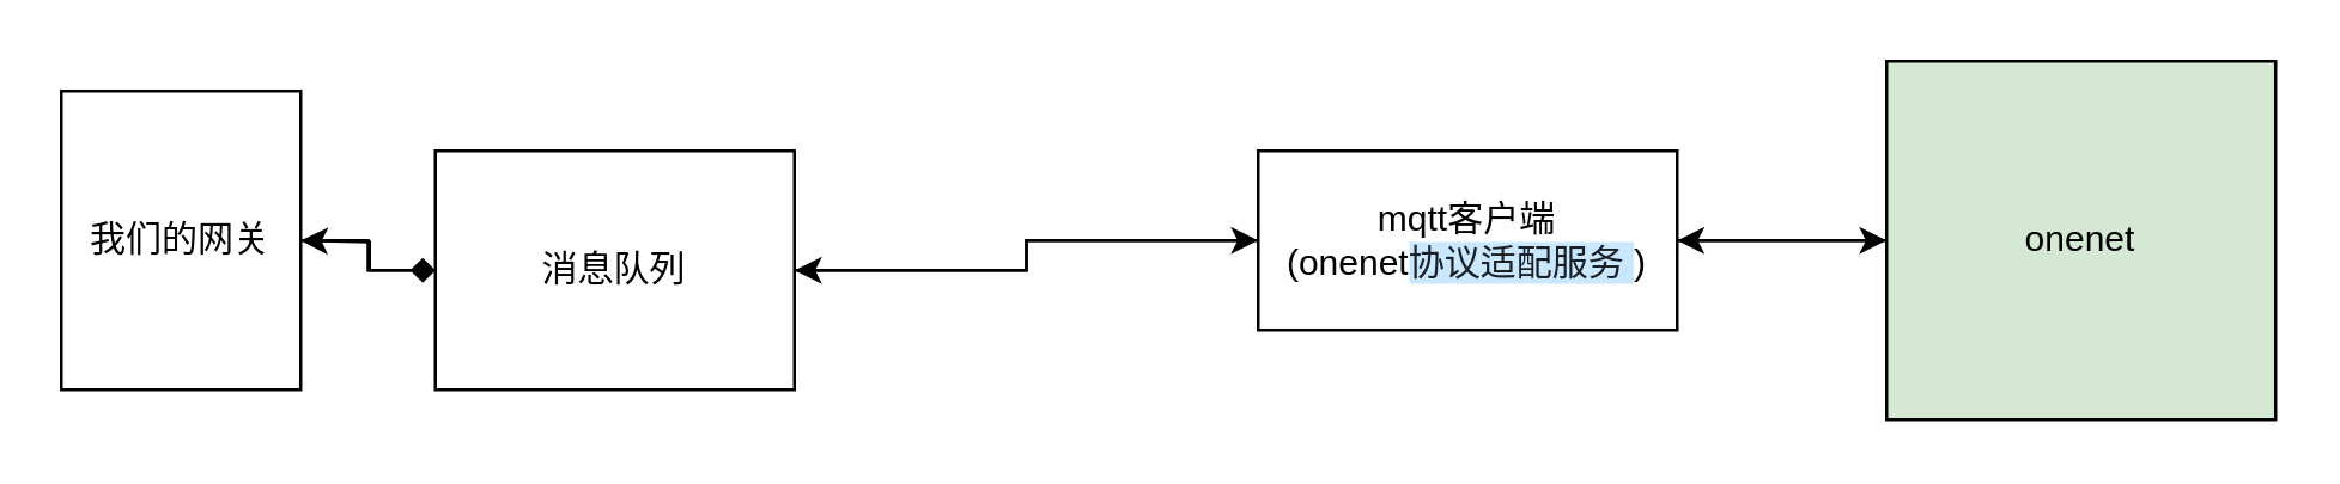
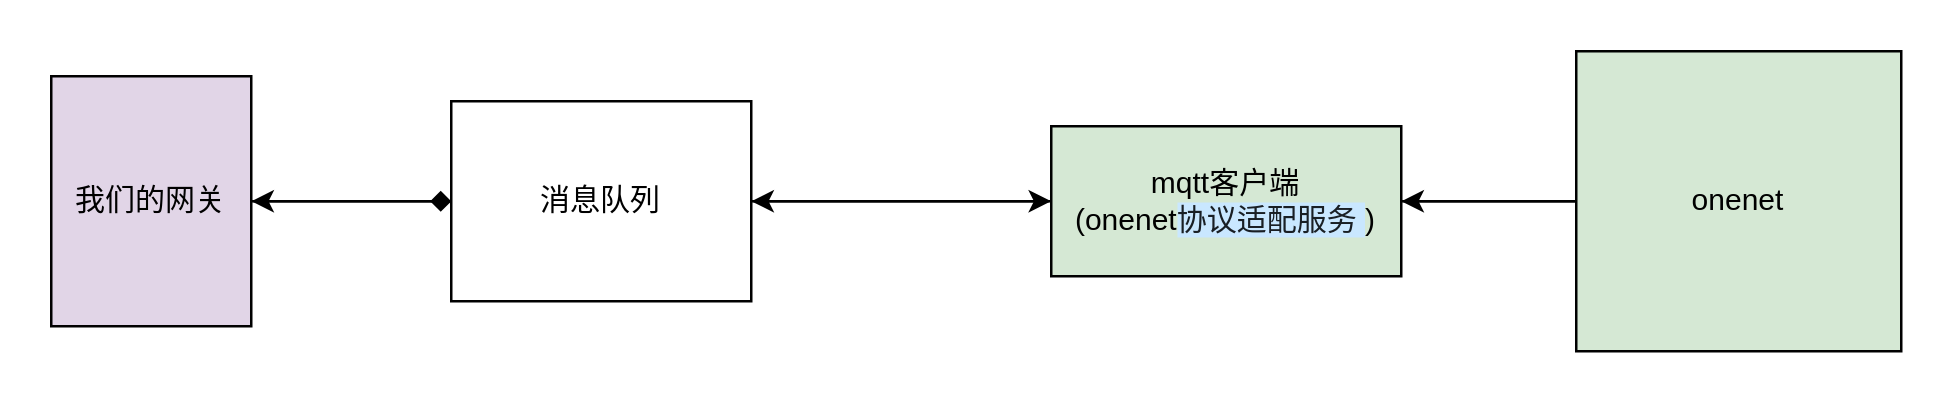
- <mxCell id="3" value="我们的网关" style="rounded=0;whiteSpace=wrap;html=1;" vertex="1" parent="1"><mxGeometry x="20" y="30" width="80" height="100" as="geometry" /></mxCell>
+ <mxCell id="3" value="我们的网关" style="rounded=0;whiteSpace=wrap;html=1;fillColor=#e1d5e7;" vertex="1" parent="1"><mxGeometry x="20" y="30" width="80" height="100" as="geometry" /></mxCell>
- <mxCell id="9" value="&lt;font style=&quot;font-size: 12px&quot;&gt;mqtt客户端&lt;br&gt;(onenet&lt;span style=&quot;color: rgb(25 , 31 , 37) ; font-family: , , &amp;#34;pingfang sc&amp;#34; , &amp;#34;hiragino sans gb&amp;#34; , &amp;#34;segoe ui&amp;#34; , , &amp;#34;roboto&amp;#34; , &amp;#34;droid sans&amp;#34; , &amp;#34;helvetica neue&amp;#34; , sans-serif ; text-align: left ; white-space: pre-wrap ; background-color: rgb(201 , 231 , 255)&quot;&gt;协议适配服务 &lt;/span&gt;&lt;/font&gt;)" style="rounded=0;whiteSpace=wrap;html=1;" vertex="1" parent="1"><mxGeometry x="420" y="50" width="140" height="60" as="geometry" /></mxCell>
+ <mxCell id="9" value="&lt;font style=&quot;font-size: 12px&quot;&gt;mqtt客户端&lt;br&gt;(onenet&lt;span style=&quot;color: rgb(25 , 31 , 37) ; font-family: , , &amp;#34;pingfang sc&amp;#34; , &amp;#34;hiragino sans gb&amp;#34; , &amp;#34;segoe ui&amp;#34; , , &amp;#34;roboto&amp;#34; , &amp;#34;droid sans&amp;#34; , &amp;#34;helvetica neue&amp;#34; , sans-serif ; text-align: left ; white-space: pre-wrap ; background-color: rgb(201 , 231 , 255)&quot;&gt;协议适配服务 &lt;/span&gt;&lt;/font&gt;)" style="rounded=0;whiteSpace=wrap;html=1;fillColor=#d5e8d4;" vertex="1" parent="1"><mxGeometry x="420" y="50" width="140" height="60" as="geometry" /></mxCell>
- <mxCell id="8" style="edgeStyle=orthogonalEdgeStyle;rounded=0;orthogonalLoop=1;jettySize=auto;html=1;exitX=1;exitY=0.5;exitDx=0;exitDy=0;entryX=0;entryY=0.5;entryDx=0;entryDy=0;" edge="1" parent="1" source="9" target="11"><mxGeometry relative="1" as="geometry" /></mxCell>
+ <mxCell id="8" style="edgeStyle=orthogonalEdgeStyle;rounded=0;orthogonalLoop=1;jettySize=auto;html=1;exitX=1;exitY=0.5;exitDx=0;exitDy=0;entryX=0;entryY=0.5;entryDx=0;entryDy=0;endArrow=none;" edge="1" parent="1" source="9" target="11"><mxGeometry relative="1" as="geometry" /></mxCell>
- <mxCell id="6" value="消息队列" style="rounded=0;whiteSpace=wrap;html=1;" vertex="1" parent="1"><mxGeometry x="145" y="50" width="120" height="80" as="geometry" /></mxCell>
+ <mxCell id="6" value="消息队列" style="rounded=0;whiteSpace=wrap;html=1;" vertex="1" parent="1"><mxGeometry x="180" y="40" width="120" height="80" as="geometry" /></mxCell>
